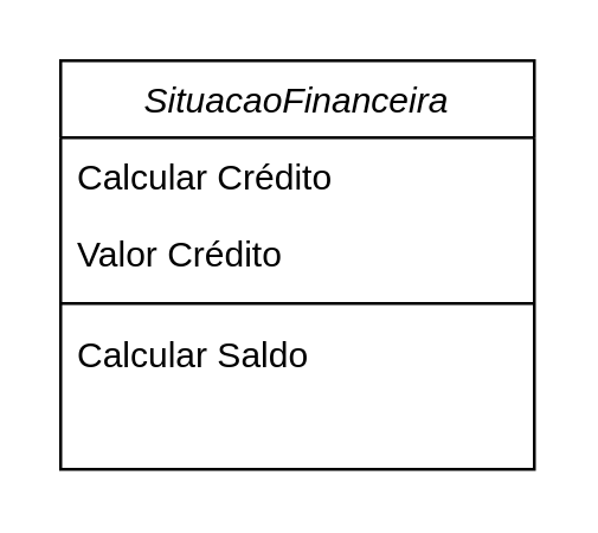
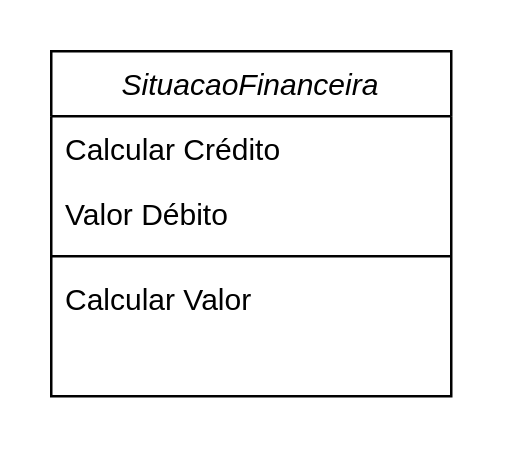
- <mxCell id="4" value="Valor Crédito" style="text;align=left;verticalAlign=top;spacingLeft=4;spacingRight=4;overflow=hidden;rotatable=0;points=[[0,0.5],[1,0.5]];portConstraint=eastwest;rounded=0;shadow=0;html=0;" vertex="1" parent="2"><mxGeometry y="52" width="160" height="26" as="geometry" /></mxCell>
+ <mxCell id="4" value="Valor Débito" style="text;align=left;verticalAlign=top;spacingLeft=4;spacingRight=4;overflow=hidden;rotatable=0;points=[[0,0.5],[1,0.5]];portConstraint=eastwest;rounded=0;shadow=0;html=0;" vertex="1" parent="2"><mxGeometry y="52" width="160" height="26" as="geometry" /></mxCell>
- <mxCell id="6" value="Calcular Saldo" style="text;align=left;verticalAlign=top;spacingLeft=4;spacingRight=4;overflow=hidden;rotatable=0;points=[[0,0.5],[1,0.5]];portConstraint=eastwest;" vertex="1" parent="2"><mxGeometry y="86" width="160" height="26" as="geometry" /></mxCell>
+ <mxCell id="6" value="Calcular Valor" style="text;align=left;verticalAlign=top;spacingLeft=4;spacingRight=4;overflow=hidden;rotatable=0;points=[[0,0.5],[1,0.5]];portConstraint=eastwest;" vertex="1" parent="2"><mxGeometry y="86" width="160" height="26" as="geometry" /></mxCell>
